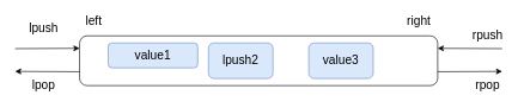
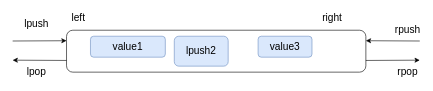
- <mxCell id="14" value="right" style="text;html=1;strokeColor=none;fillColor=none;align=center;verticalAlign=middle;whiteSpace=wrap;rounded=0;fontSize=17;sketch=0;" parent="1" vertex="1"><mxGeometry x="564" y="20" width="40" height="20" as="geometry" /></mxCell>
+ <mxCell id="14" value="right" style="text;html=1;strokeColor=none;fillColor=none;align=center;verticalAlign=middle;whiteSpace=wrap;rounded=0;fontSize=17;sketch=0;" parent="1" vertex="1"><mxGeometry x="534" y="20" width="40" height="20" as="geometry" /></mxCell>
- <mxCell id="5" value="value3" style="rounded=1;whiteSpace=wrap;html=1;sketch=0;fontSize=17;fillColor=#dae8fc;strokeColor=#6c8ebf;" parent="1" vertex="1"><mxGeometry x="430" y="60" width="90" height="50" as="geometry" /></mxCell>
+ <mxCell id="5" value="value3" style="rounded=1;whiteSpace=wrap;html=1;sketch=0;fontSize=17;fillColor=#dae8fc;strokeColor=#6c8ebf;" parent="1" vertex="1"><mxGeometry x="430" y="60" width="90" height="35" as="geometry" /></mxCell>
